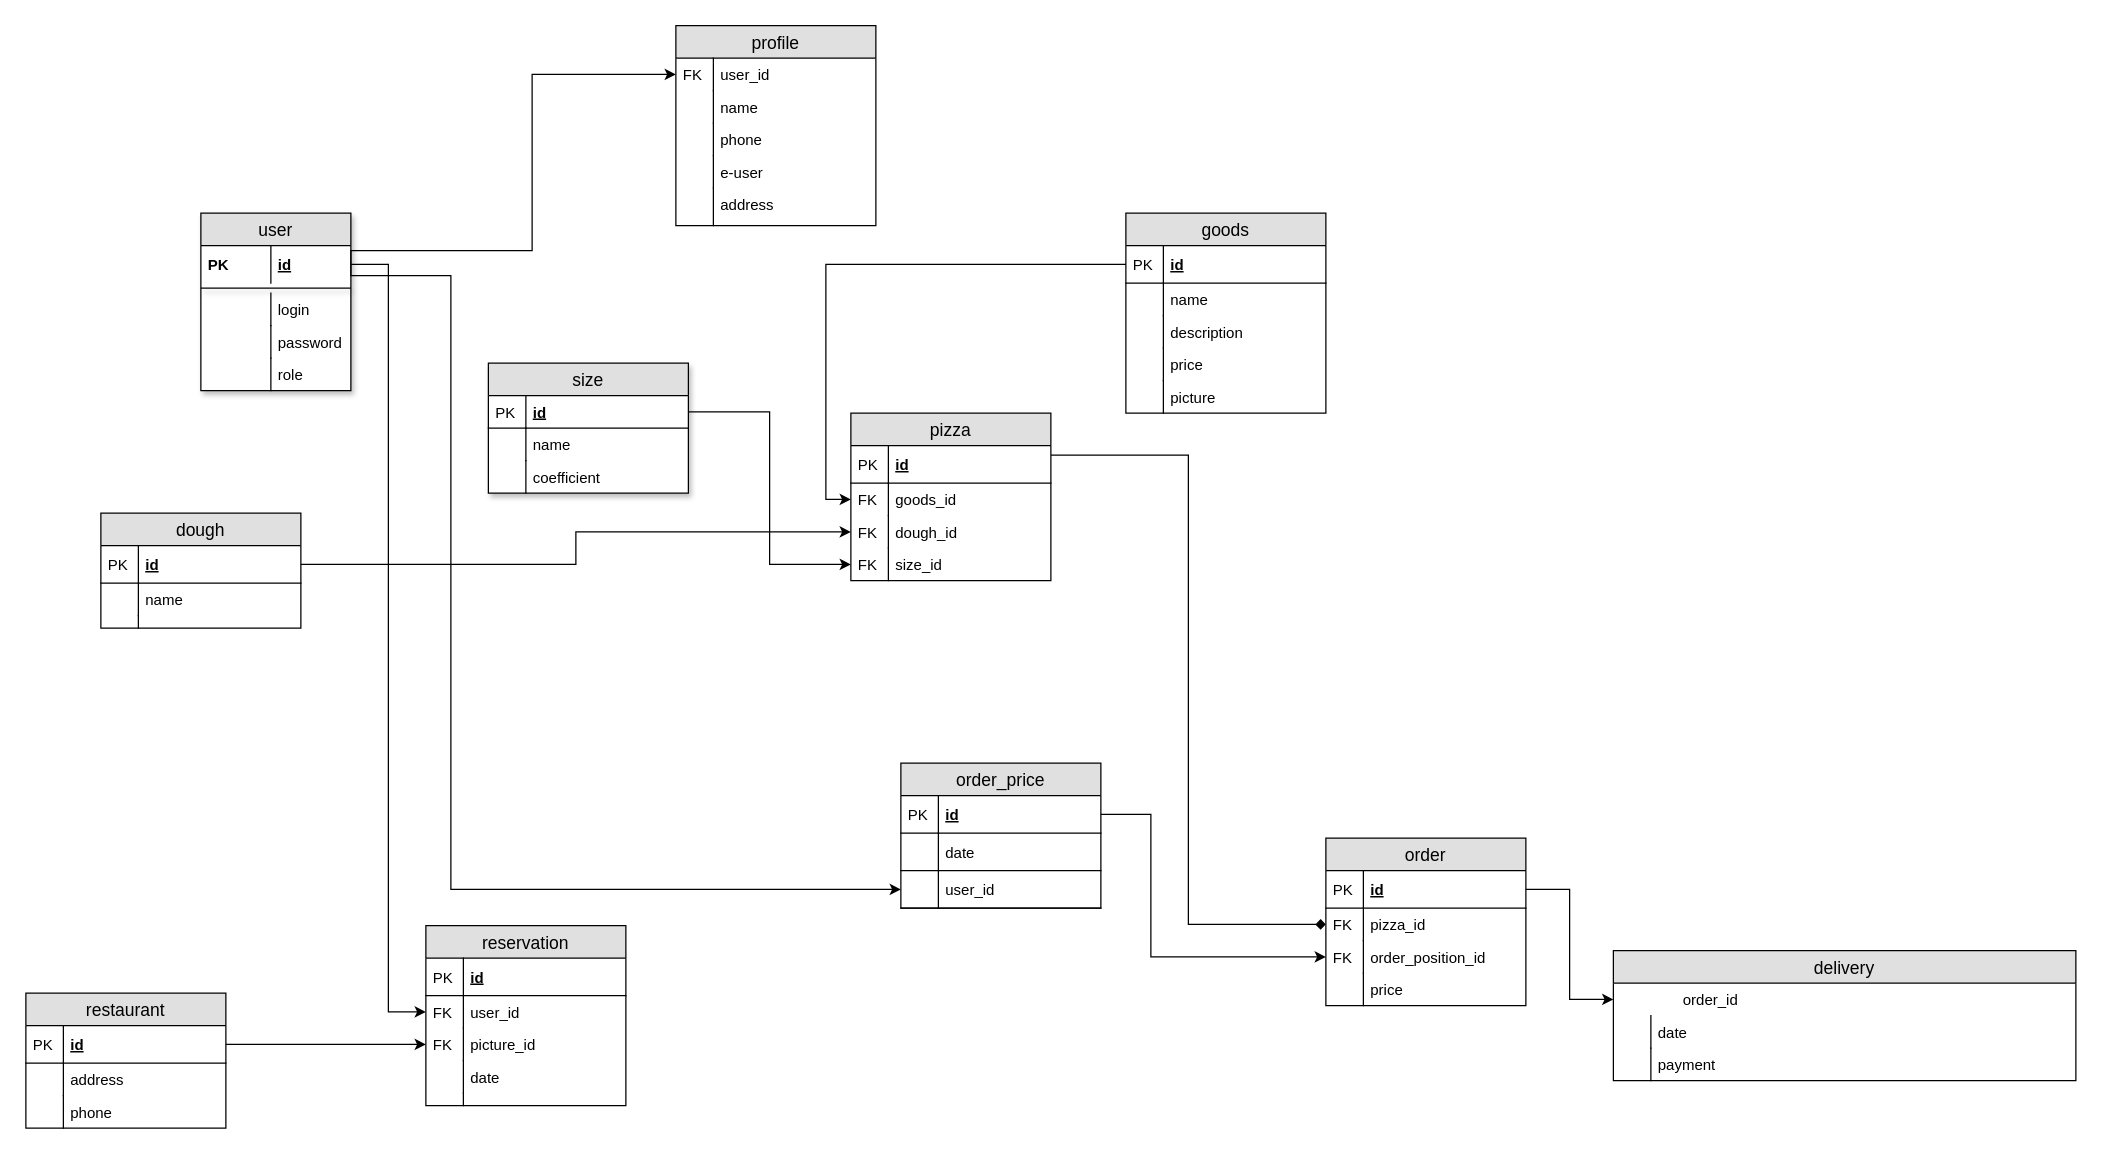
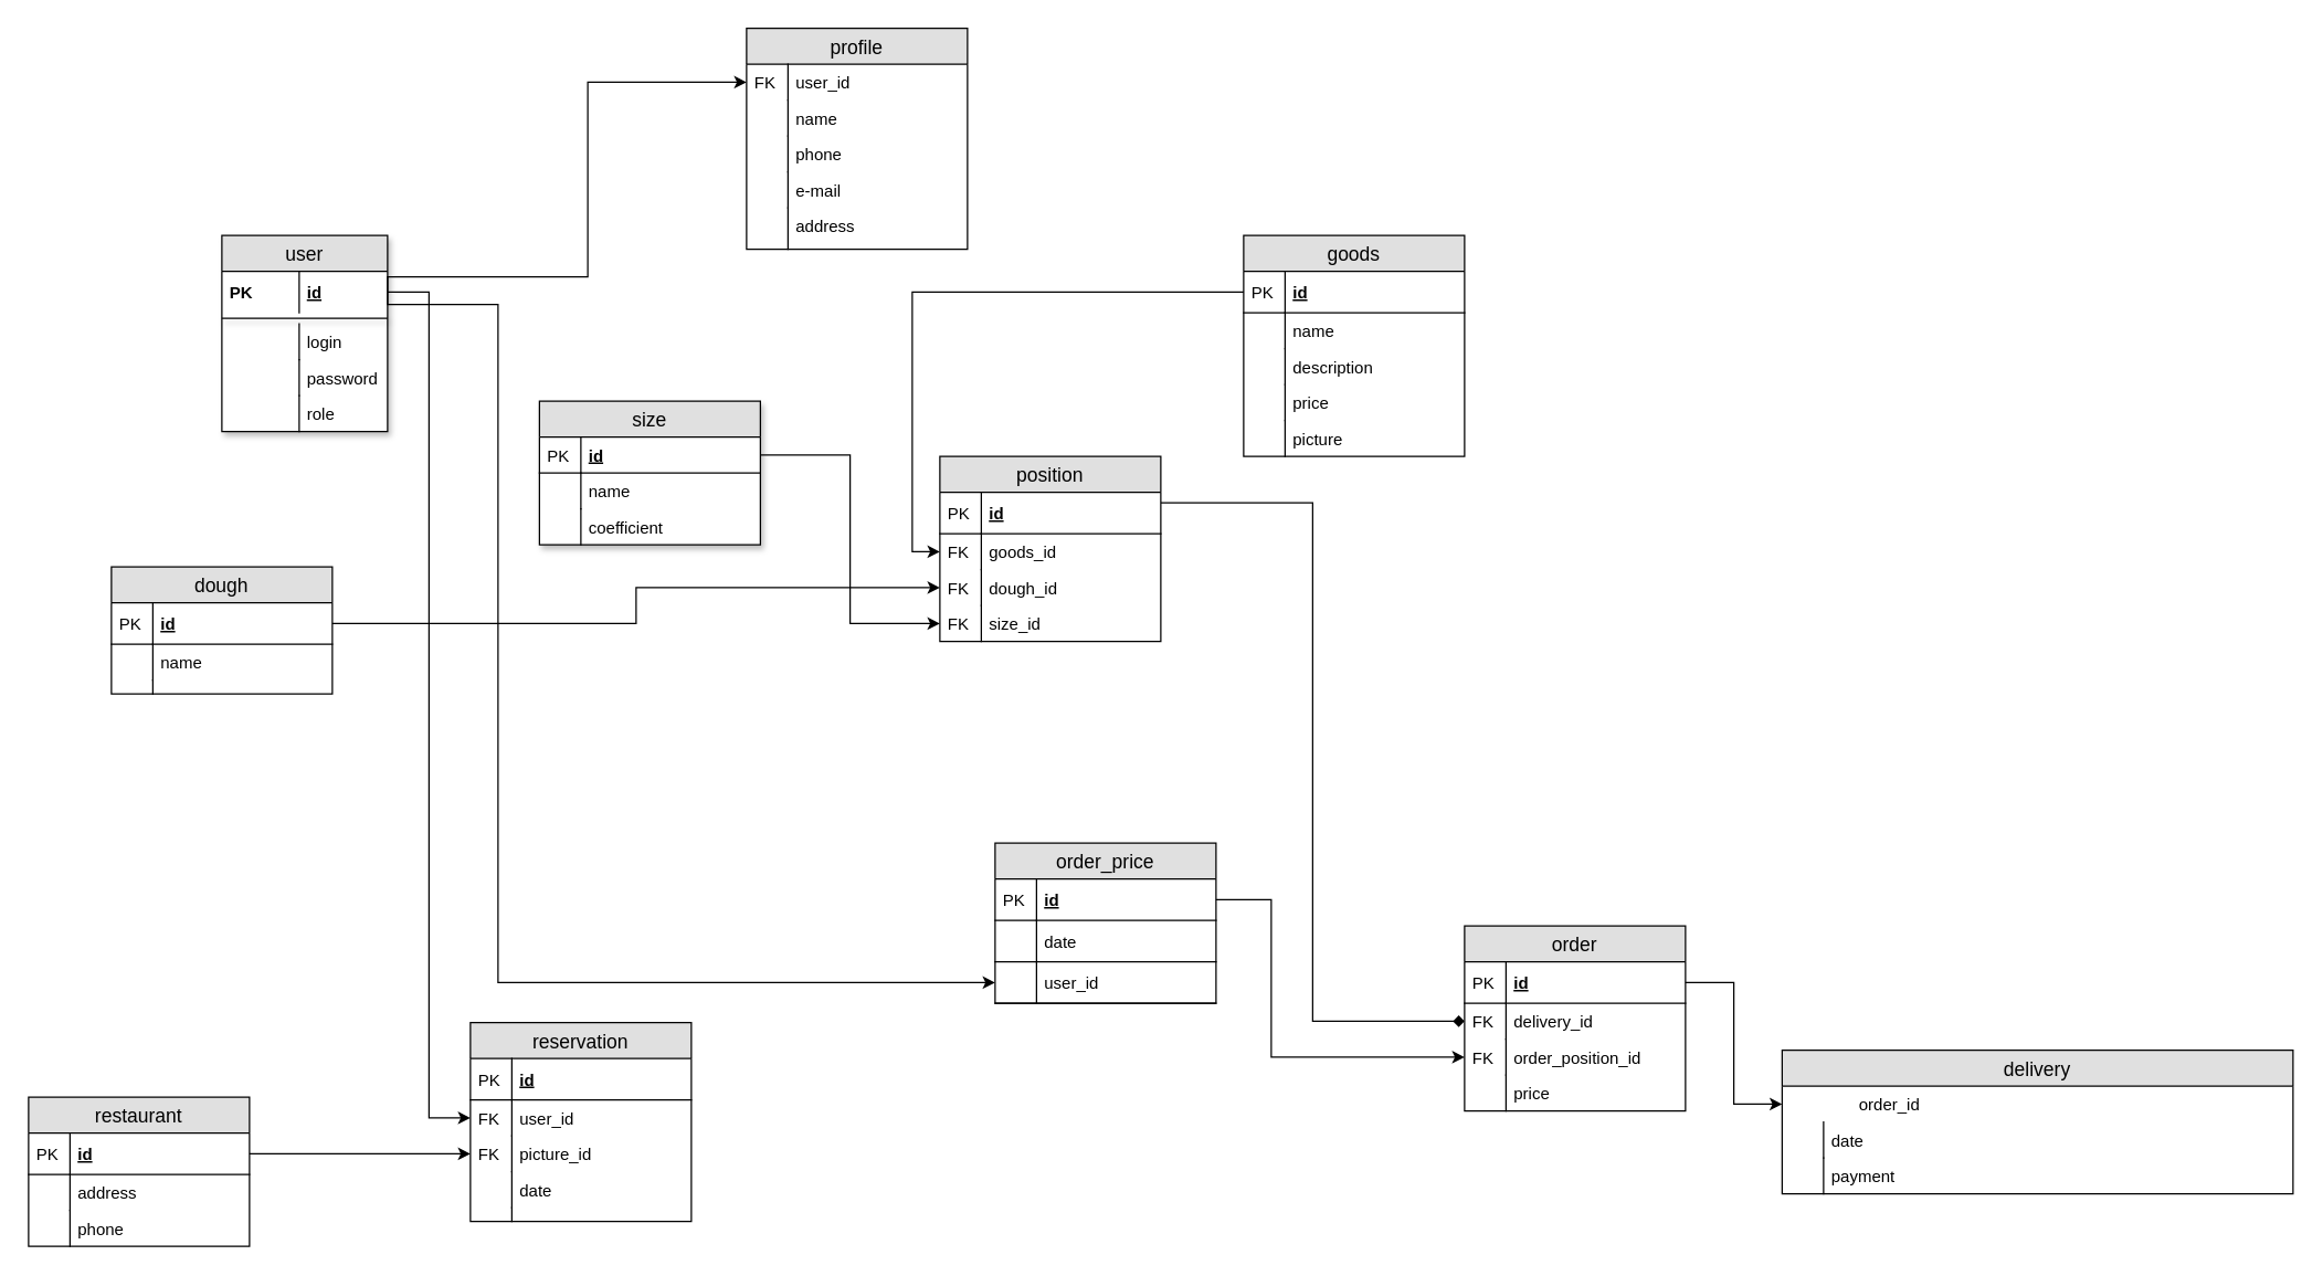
- <mxCell id="47" value="e-user" style="shape=partialRectangle;top=0;left=0;right=0;bottom=0;align=left;verticalAlign=top;fillColor=none;spacingLeft=34;spacingRight=4;overflow=hidden;rotatable=0;points=[[0,0.5],[1,0.5]];portConstraint=eastwest;dropTarget=0;fontSize=12;" parent="40" vertex="1"><mxGeometry y="104" width="160" height="26" as="geometry" /></mxCell>
+ <mxCell id="47" value="e-mail" style="shape=partialRectangle;top=0;left=0;right=0;bottom=0;align=left;verticalAlign=top;fillColor=none;spacingLeft=34;spacingRight=4;overflow=hidden;rotatable=0;points=[[0,0.5],[1,0.5]];portConstraint=eastwest;dropTarget=0;fontSize=12;" parent="40" vertex="1"><mxGeometry y="104" width="160" height="26" as="geometry" /></mxCell>
- <mxCell id="20" value="pizza" style="swimlane;fontStyle=0;childLayout=stackLayout;horizontal=1;startSize=26;fillColor=#e0e0e0;horizontalStack=0;resizeParent=1;resizeParentMax=0;resizeLast=0;collapsible=1;marginBottom=0;swimlaneFillColor=#ffffff;align=center;fontSize=14;" parent="1" vertex="1"><mxGeometry x="680" y="330" width="160" height="134" as="geometry" /></mxCell>
+ <mxCell id="20" value="position" style="swimlane;fontStyle=0;childLayout=stackLayout;horizontal=1;startSize=26;fillColor=#e0e0e0;horizontalStack=0;resizeParent=1;resizeParentMax=0;resizeLast=0;collapsible=1;marginBottom=0;swimlaneFillColor=#ffffff;align=center;fontSize=14;" parent="1" vertex="1"><mxGeometry x="680" y="330" width="160" height="134" as="geometry" /></mxCell>
- <mxCell id="93" value="pizza_id" style="shape=partialRectangle;top=0;left=0;right=0;bottom=0;align=left;verticalAlign=top;fillColor=none;spacingLeft=34;spacingRight=4;overflow=hidden;rotatable=0;points=[[0,0.5],[1,0.5]];portConstraint=eastwest;dropTarget=0;fontSize=12;" parent="90" vertex="1"><mxGeometry y="56" width="160" height="26" as="geometry" /></mxCell>
+ <mxCell id="93" value="delivery_id" style="shape=partialRectangle;top=0;left=0;right=0;bottom=0;align=left;verticalAlign=top;fillColor=none;spacingLeft=34;spacingRight=4;overflow=hidden;rotatable=0;points=[[0,0.5],[1,0.5]];portConstraint=eastwest;dropTarget=0;fontSize=12;" parent="90" vertex="1"><mxGeometry y="56" width="160" height="26" as="geometry" /></mxCell>
